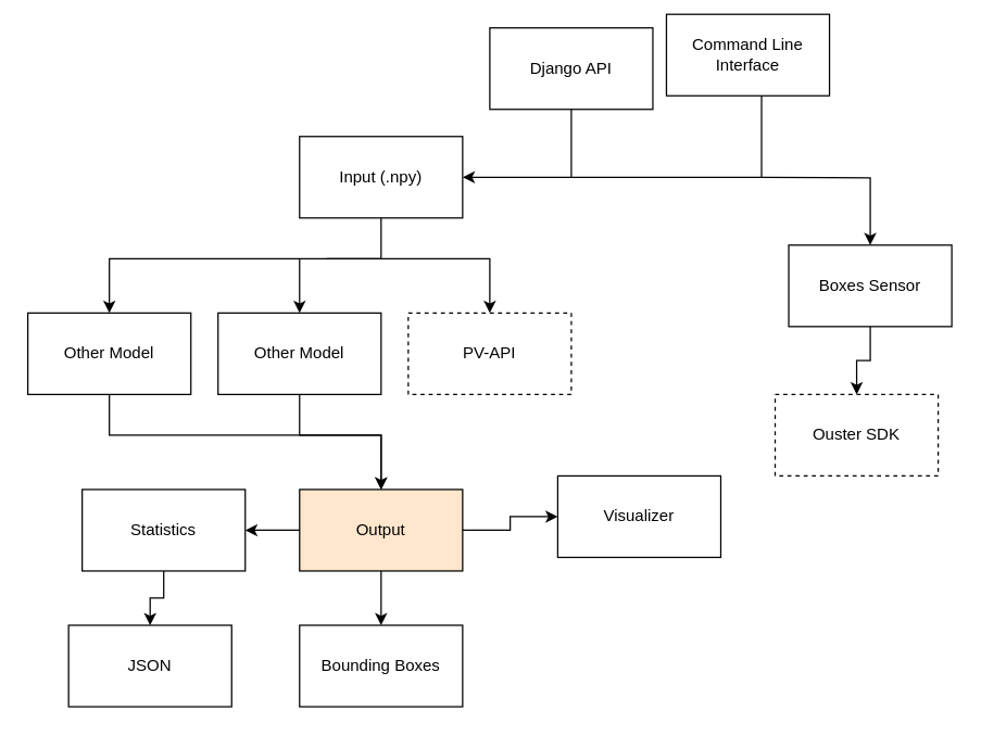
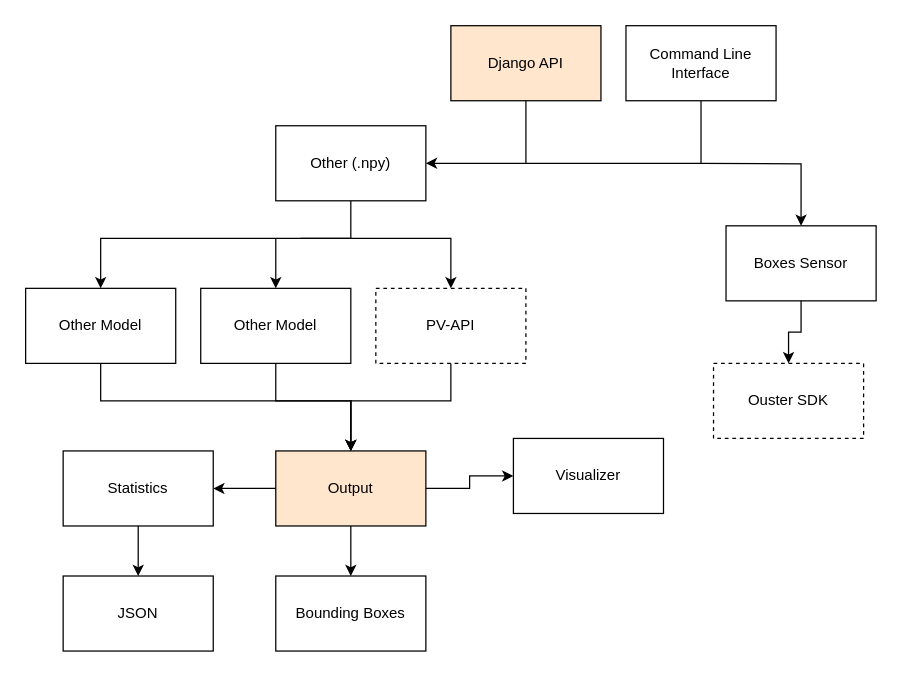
- <mxCell id="4" value="Command Line Interface" style="rounded=0;whiteSpace=wrap;html=1;" vertex="1" parent="1"><mxGeometry x="490" y="10" width="120" height="60" as="geometry" /></mxCell>
+ <mxCell id="4" value="Command Line Interface" style="rounded=0;whiteSpace=wrap;html=1;" vertex="1" parent="1"><mxGeometry x="500" y="20" width="120" height="60" as="geometry" /></mxCell>
- <mxCell id="10" value="Django API" style="rounded=0;whiteSpace=wrap;html=1;" vertex="1" parent="1"><mxGeometry x="360" y="20" width="120" height="60" as="geometry" /></mxCell>
+ <mxCell id="10" value="Django API" style="rounded=0;whiteSpace=wrap;html=1;fillColor=#ffe6cc;" vertex="1" parent="1"><mxGeometry x="360" y="20" width="120" height="60" as="geometry" /></mxCell>
- <mxCell id="6" value="Input (.npy)" style="rounded=0;whiteSpace=wrap;html=1;" vertex="1" parent="1"><mxGeometry x="220" y="100" width="120" height="60" as="geometry" /></mxCell>
+ <mxCell id="6" value="Other (.npy)" style="rounded=0;whiteSpace=wrap;html=1;" vertex="1" parent="1"><mxGeometry x="220" y="100" width="120" height="60" as="geometry" /></mxCell>
+ <mxCell id="16" style="edgeStyle=orthogonalEdgeStyle;rounded=0;orthogonalLoop=1;jettySize=auto;html=1;entryX=0.5;entryY=1;entryDx=0;entryDy=0;startArrow=classic;startFill=1;endArrow=none;endFill=0;" edge="1" parent="1" source="18" target="14"><mxGeometry relative="1" as="geometry"><Array as="points"><mxPoint x="280" y="320" /><mxPoint x="360" y="320" /></Array></mxGeometry></mxCell>
- <mxCell id="24" value="Statistics" style="rounded=0;whiteSpace=wrap;html=1;" vertex="1" parent="1"><mxGeometry x="60" y="360" width="120" height="60" as="geometry" /></mxCell>
+ <mxCell id="24" value="Statistics" style="rounded=0;whiteSpace=wrap;html=1;" vertex="1" parent="1"><mxGeometry x="50" y="360" width="120" height="60" as="geometry" /></mxCell>
